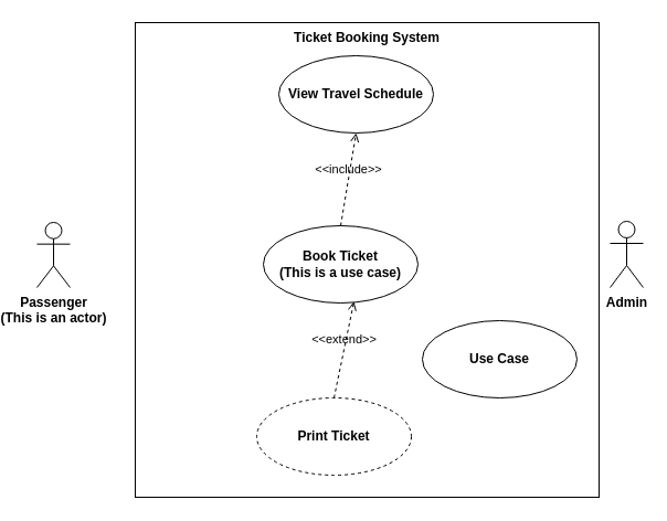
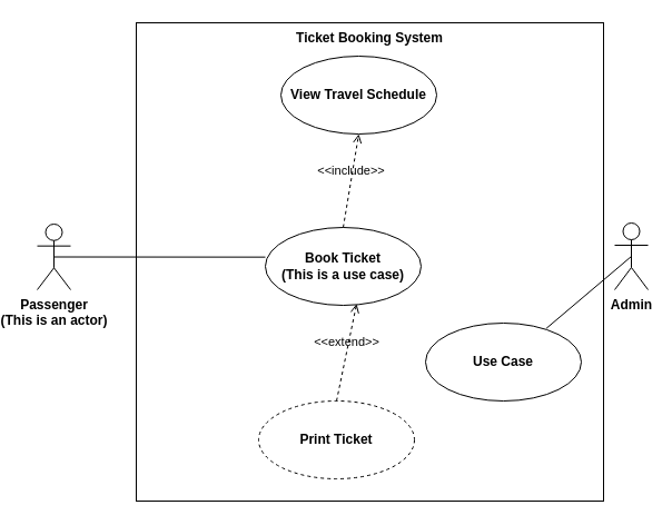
+ <mxCell id="5" value="" style="endArrow=none;html=1;rounded=0;entryX=0;entryY=0.381;entryDx=0;entryDy=0;entryPerimeter=0;exitX=0.5;exitY=0.5;exitDx=0;exitDy=0;exitPerimeter=0;" edge="1" parent="1" source="3" target="4"><mxGeometry width="50" height="50" relative="1" as="geometry"><mxPoint x="50" y="240" as="sourcePoint" /><mxPoint x="150" y="230" as="targetPoint" /></mxGeometry></mxCell>
+ <mxCell id="12" value="" style="endArrow=none;html=1;rounded=0;entryX=0.5;entryY=0.5;entryDx=0;entryDy=0;entryPerimeter=0;exitX=0.776;exitY=0.067;exitDx=0;exitDy=0;exitPerimeter=0;" edge="1" parent="1" source="11" target="10"><mxGeometry width="50" height="50" relative="1" as="geometry"><mxPoint x="479" y="290" as="sourcePoint" /><mxPoint x="529" y="240" as="targetPoint" /><Array as="points" /></mxGeometry></mxCell>
